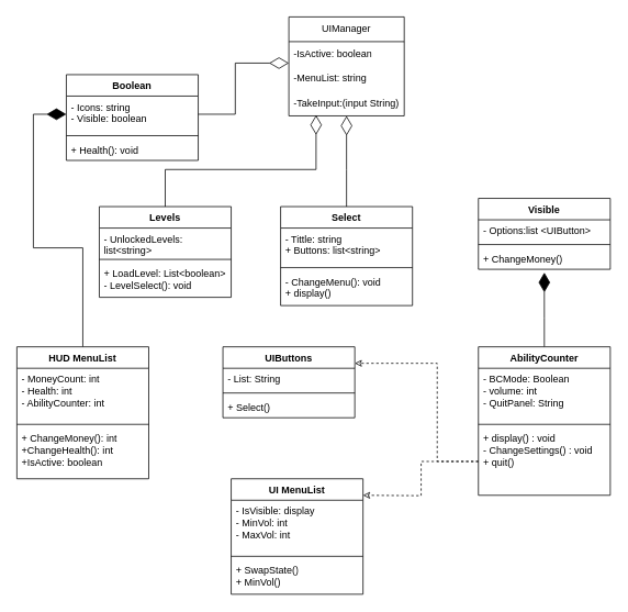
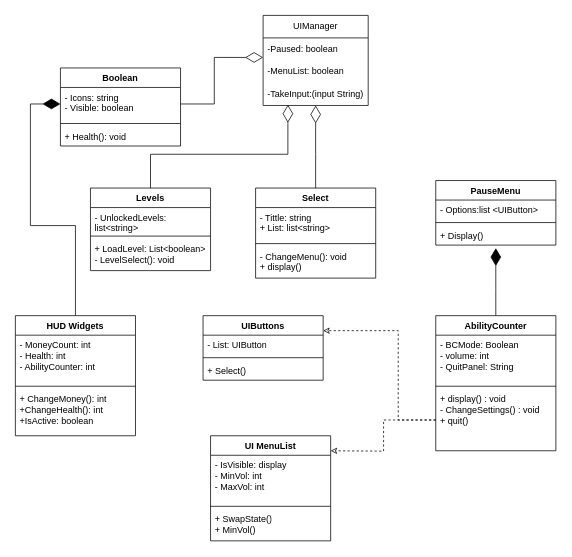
- <mxCell id="3" value="-IsActive: boolean" style="text;strokeColor=none;fillColor=none;align=left;verticalAlign=middle;spacingLeft=4;spacingRight=4;overflow=hidden;points=[[0,0.5],[1,0.5]];portConstraint=eastwest;rotatable=0;whiteSpace=wrap;html=1;" vertex="1" parent="2"><mxGeometry y="30" width="140" height="30" as="geometry" /></mxCell>
+ <mxCell id="3" value="-Paused: boolean" style="text;strokeColor=none;fillColor=none;align=left;verticalAlign=middle;spacingLeft=4;spacingRight=4;overflow=hidden;points=[[0,0.5],[1,0.5]];portConstraint=eastwest;rotatable=0;whiteSpace=wrap;html=1;" vertex="1" parent="2"><mxGeometry y="30" width="140" height="30" as="geometry" /></mxCell>
- <mxCell id="4" value="-MenuList: string" style="text;strokeColor=none;fillColor=none;align=left;verticalAlign=middle;spacingLeft=4;spacingRight=4;overflow=hidden;points=[[0,0.5],[1,0.5]];portConstraint=eastwest;rotatable=0;whiteSpace=wrap;html=1;" vertex="1" parent="2"><mxGeometry y="60" width="140" height="30" as="geometry" /></mxCell>
+ <mxCell id="4" value="-MenuList: boolean" style="text;strokeColor=none;fillColor=none;align=left;verticalAlign=middle;spacingLeft=4;spacingRight=4;overflow=hidden;points=[[0,0.5],[1,0.5]];portConstraint=eastwest;rotatable=0;whiteSpace=wrap;html=1;" vertex="1" parent="2"><mxGeometry y="60" width="140" height="30" as="geometry" /></mxCell>
- <mxCell id="6" value="Visible" style="swimlane;fontStyle=1;align=center;verticalAlign=top;childLayout=stackLayout;horizontal=1;startSize=26;horizontalStack=0;resizeParent=1;resizeParentMax=0;resizeLast=0;collapsible=1;marginBottom=0;whiteSpace=wrap;html=1;" vertex="1" parent="1"><mxGeometry x="580" y="240" width="160" height="86" as="geometry" /></mxCell>
+ <mxCell id="6" value="PauseMenu" style="swimlane;fontStyle=1;align=center;verticalAlign=top;childLayout=stackLayout;horizontal=1;startSize=26;horizontalStack=0;resizeParent=1;resizeParentMax=0;resizeLast=0;collapsible=1;marginBottom=0;whiteSpace=wrap;html=1;" vertex="1" parent="1"><mxGeometry x="580" y="240" width="160" height="86" as="geometry" /></mxCell>
- <mxCell id="11" value="- Tittle: string&lt;div&gt;+ Buttons: list&amp;lt;string&amp;gt;&lt;/div&gt;" style="text;strokeColor=none;fillColor=none;align=left;verticalAlign=top;spacingLeft=4;spacingRight=4;overflow=hidden;rotatable=0;points=[[0,0.5],[1,0.5]];portConstraint=eastwest;whiteSpace=wrap;html=1;" vertex="1" parent="10"><mxGeometry y="26" width="160" height="44" as="geometry" /></mxCell>
+ <mxCell id="11" value="- Tittle: string&lt;div&gt;+ List: list&amp;lt;string&amp;gt;&lt;/div&gt;" style="text;strokeColor=none;fillColor=none;align=left;verticalAlign=top;spacingLeft=4;spacingRight=4;overflow=hidden;rotatable=0;points=[[0,0.5],[1,0.5]];portConstraint=eastwest;whiteSpace=wrap;html=1;" vertex="1" parent="10"><mxGeometry y="26" width="160" height="44" as="geometry" /></mxCell>
- <mxCell id="9" value="+ ChangeMoney()" style="text;strokeColor=none;fillColor=none;align=left;verticalAlign=top;spacingLeft=4;spacingRight=4;overflow=hidden;rotatable=0;points=[[0,0.5],[1,0.5]];portConstraint=eastwest;whiteSpace=wrap;html=1;" vertex="1" parent="6"><mxGeometry y="60" width="160" height="26" as="geometry" /></mxCell>
+ <mxCell id="9" value="+ Display()" style="text;strokeColor=none;fillColor=none;align=left;verticalAlign=top;spacingLeft=4;spacingRight=4;overflow=hidden;rotatable=0;points=[[0,0.5],[1,0.5]];portConstraint=eastwest;whiteSpace=wrap;html=1;" vertex="1" parent="6"><mxGeometry y="60" width="160" height="26" as="geometry" /></mxCell>
- <mxCell id="41" value="HUD MenuList" style="swimlane;fontStyle=1;align=center;verticalAlign=top;childLayout=stackLayout;horizontal=1;startSize=26;horizontalStack=0;resizeParent=1;resizeParentMax=0;resizeLast=0;collapsible=1;marginBottom=0;whiteSpace=wrap;html=1;" vertex="1" parent="1"><mxGeometry x="20" y="420" width="160" height="160" as="geometry" /></mxCell>
+ <mxCell id="41" value="HUD Widgets" style="swimlane;fontStyle=1;align=center;verticalAlign=top;childLayout=stackLayout;horizontal=1;startSize=26;horizontalStack=0;resizeParent=1;resizeParentMax=0;resizeLast=0;collapsible=1;marginBottom=0;whiteSpace=wrap;html=1;" vertex="1" parent="1"><mxGeometry x="20" y="420" width="160" height="160" as="geometry" /></mxCell>
- <mxCell id="28" value="- List: String" style="text;strokeColor=none;fillColor=none;align=left;verticalAlign=top;spacingLeft=4;spacingRight=4;overflow=hidden;rotatable=0;points=[[0,0.5],[1,0.5]];portConstraint=eastwest;whiteSpace=wrap;html=1;" vertex="1" parent="27"><mxGeometry y="26" width="160" height="26" as="geometry" /></mxCell>
+ <mxCell id="28" value="- List: UIButton" style="text;strokeColor=none;fillColor=none;align=left;verticalAlign=top;spacingLeft=4;spacingRight=4;overflow=hidden;rotatable=0;points=[[0,0.5],[1,0.5]];portConstraint=eastwest;whiteSpace=wrap;html=1;" vertex="1" parent="27"><mxGeometry y="26" width="160" height="26" as="geometry" /></mxCell>
